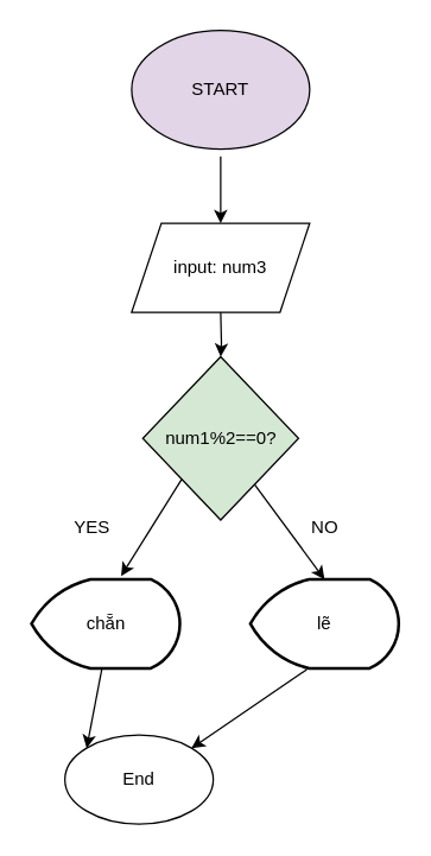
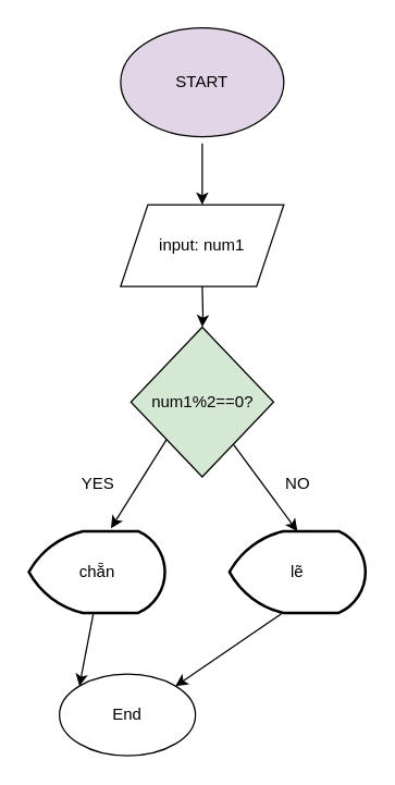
- <mxCell id="4" value="input: num3" style="shape=parallelogram;perimeter=parallelogramPerimeter;whiteSpace=wrap;html=1;fixedSize=1;" parent="1" vertex="1"><mxGeometry x="88" y="150" width="120" height="60" as="geometry" /></mxCell>
+ <mxCell id="4" value="input: num1" style="shape=parallelogram;perimeter=parallelogramPerimeter;whiteSpace=wrap;html=1;fixedSize=1;" parent="1" vertex="1"><mxGeometry x="88" y="150" width="120" height="60" as="geometry" /></mxCell>
- <mxCell id="12" value="YES" style="text;html=1;align=center;verticalAlign=middle;resizable=0;points=[];autosize=1;strokeColor=none;fillColor=none;" parent="1" vertex="1"><mxGeometry x="35.5" y="340" width="50" height="30" as="geometry" /></mxCell>
+ <mxCell id="12" value="YES" style="text;html=1;align=center;verticalAlign=middle;resizable=0;points=[];autosize=1;strokeColor=none;fillColor=none;" parent="1" vertex="1"><mxGeometry x="45.5" y="340" width="50" height="30" as="geometry" /></mxCell>
